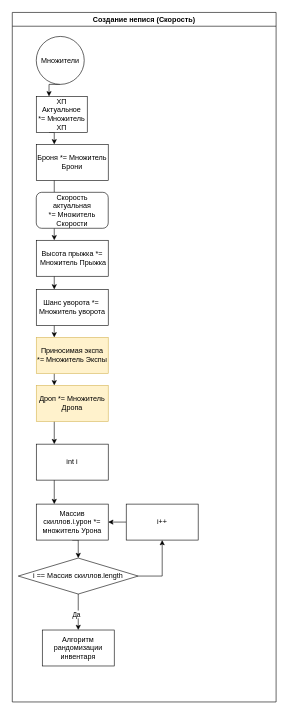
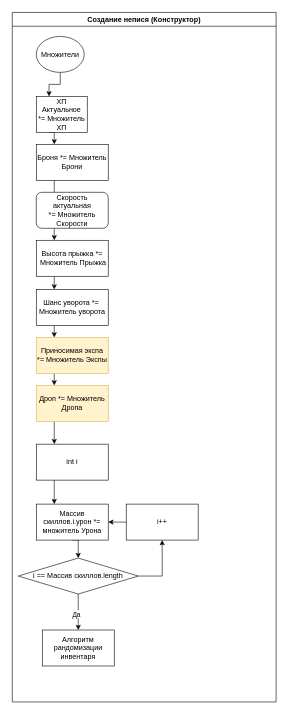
- <mxCell id="2" value="Создание непися (Скорость)" style="swimlane;whiteSpace=wrap;html=1;" vertex="1" parent="1"><mxGeometry x="20" y="20" width="440" height="1150" as="geometry" /></mxCell>
+ <mxCell id="2" value="Создание непися (Конструктор)" style="swimlane;whiteSpace=wrap;html=1;" vertex="1" parent="1"><mxGeometry x="20" y="20" width="440" height="1150" as="geometry" /></mxCell>
- <mxCell id="4" value="Множители" style="ellipse;whiteSpace=wrap;html=1;aspect=fixed;" vertex="1" parent="2"><mxGeometry x="40" y="40" width="80" height="80" as="geometry" /></mxCell>
+ <mxCell id="4" value="Множители" style="ellipse;whiteSpace=wrap;html=1;aspect=fixed;" vertex="1" parent="2"><mxGeometry x="40" y="40" width="80" height="60" as="geometry" /></mxCell>
